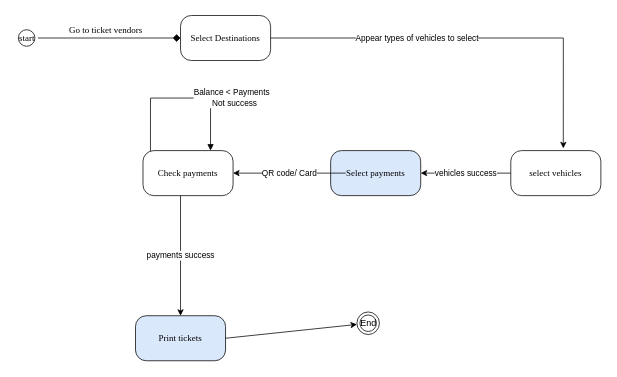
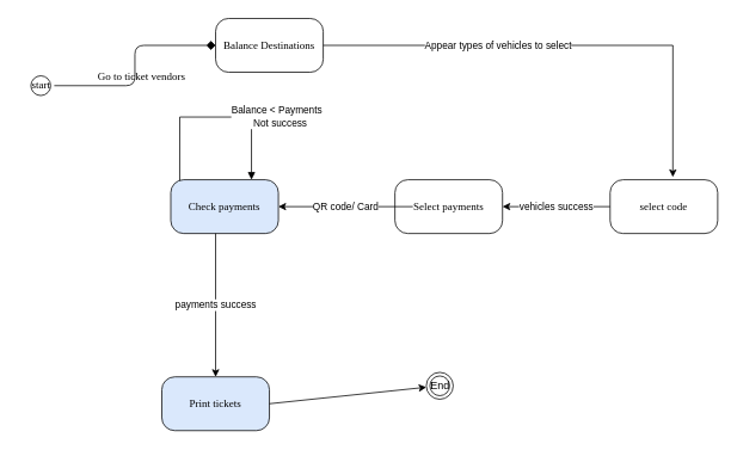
- <mxCell id="2" value="start" style="ellipse;html=1;shape=startState;rounded=1;shadow=0;comic=0;labelBackgroundColor=none;fontFamily=Verdana;fontSize=12;align=center;direction=south;" parent="1" vertex="1"><mxGeometry x="20" y="35" width="30" height="30" as="geometry" /></mxCell>
+ <mxCell id="2" value="start" style="ellipse;html=1;shape=startState;rounded=1;shadow=0;comic=0;labelBackgroundColor=none;fontFamily=Verdana;fontSize=12;align=center;direction=south;" parent="1" vertex="1"><mxGeometry x="30" y="80" width="30" height="30" as="geometry" /></mxCell>
- <mxCell id="3" value="Select Destinations" style="rounded=1;whiteSpace=wrap;html=1;arcSize=24;shadow=0;comic=0;labelBackgroundColor=none;fontFamily=Verdana;fontSize=12;align=center;" parent="1" vertex="1"><mxGeometry x="240" y="20" width="120" height="60" as="geometry" /></mxCell>
+ <mxCell id="3" value="Balance Destinations" style="rounded=1;whiteSpace=wrap;html=1;arcSize=24;shadow=0;comic=0;labelBackgroundColor=none;fontFamily=Verdana;fontSize=12;align=center;" parent="1" vertex="1"><mxGeometry x="240" y="20" width="120" height="60" as="geometry" /></mxCell>
- <mxCell id="11" value="Check payments" style="rounded=1;whiteSpace=wrap;html=1;arcSize=24;shadow=0;comic=0;labelBackgroundColor=none;fontFamily=Verdana;fontSize=12;align=center;" vertex="1" parent="1"><mxGeometry x="190" y="200" width="120" height="60" as="geometry" /></mxCell>
+ <mxCell id="11" value="Check payments" style="rounded=1;whiteSpace=wrap;html=1;arcSize=24;shadow=0;comic=0;labelBackgroundColor=none;fontFamily=Verdana;fontSize=12;align=center;fillColor=#dae8fc;" vertex="1" parent="1"><mxGeometry x="190" y="200" width="120" height="60" as="geometry" /></mxCell>
- <mxCell id="5" value="Select payments" style="rounded=1;whiteSpace=wrap;html=1;arcSize=24;shadow=0;comic=0;labelBackgroundColor=none;fontFamily=Verdana;fontSize=12;align=center;fillColor=#dae8fc;" parent="1" vertex="1"><mxGeometry x="440" y="200" width="120" height="60" as="geometry" /></mxCell>
+ <mxCell id="5" value="Select payments" style="rounded=1;whiteSpace=wrap;html=1;arcSize=24;shadow=0;comic=0;labelBackgroundColor=none;fontFamily=Verdana;fontSize=12;align=center;" parent="1" vertex="1"><mxGeometry x="440" y="200" width="120" height="60" as="geometry" /></mxCell>
- <mxCell id="4" value="select vehicles" style="rounded=1;whiteSpace=wrap;html=1;arcSize=24;shadow=0;comic=0;labelBackgroundColor=none;fontFamily=Verdana;fontSize=12;align=center;" parent="1" vertex="1"><mxGeometry x="680" y="200" width="120" height="60" as="geometry" /></mxCell>
+ <mxCell id="4" value="select code" style="rounded=1;whiteSpace=wrap;html=1;arcSize=24;shadow=0;comic=0;labelBackgroundColor=none;fontFamily=Verdana;fontSize=12;align=center;" parent="1" vertex="1"><mxGeometry x="680" y="200" width="120" height="60" as="geometry" /></mxCell>
